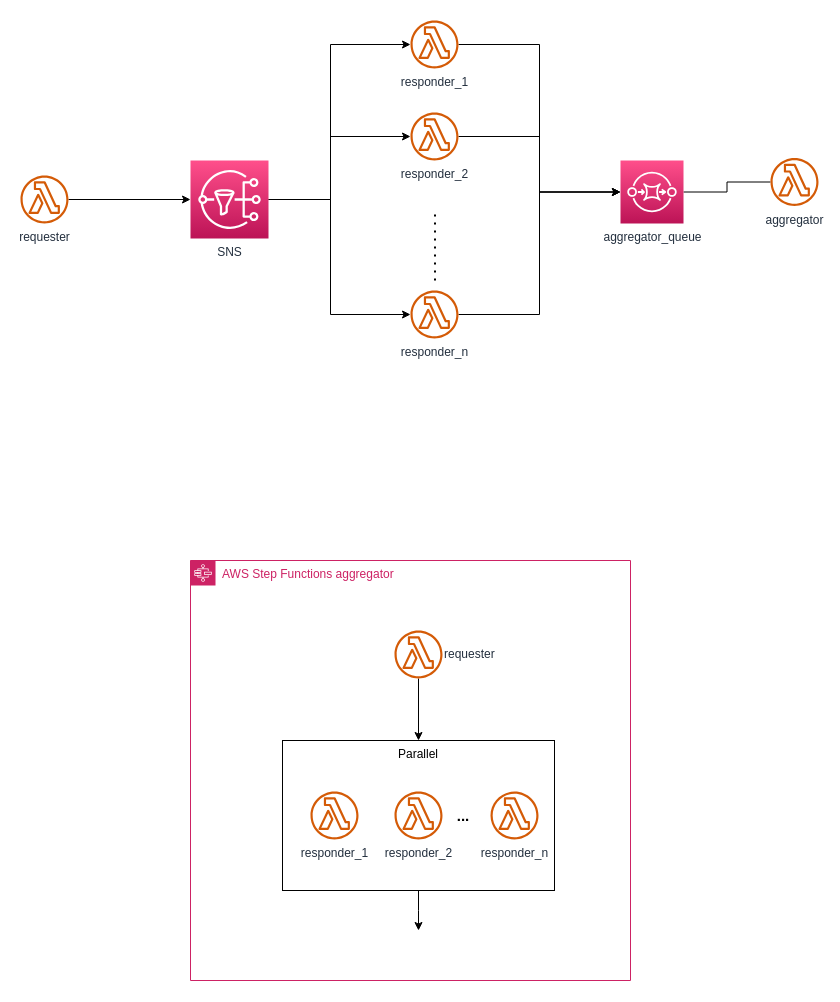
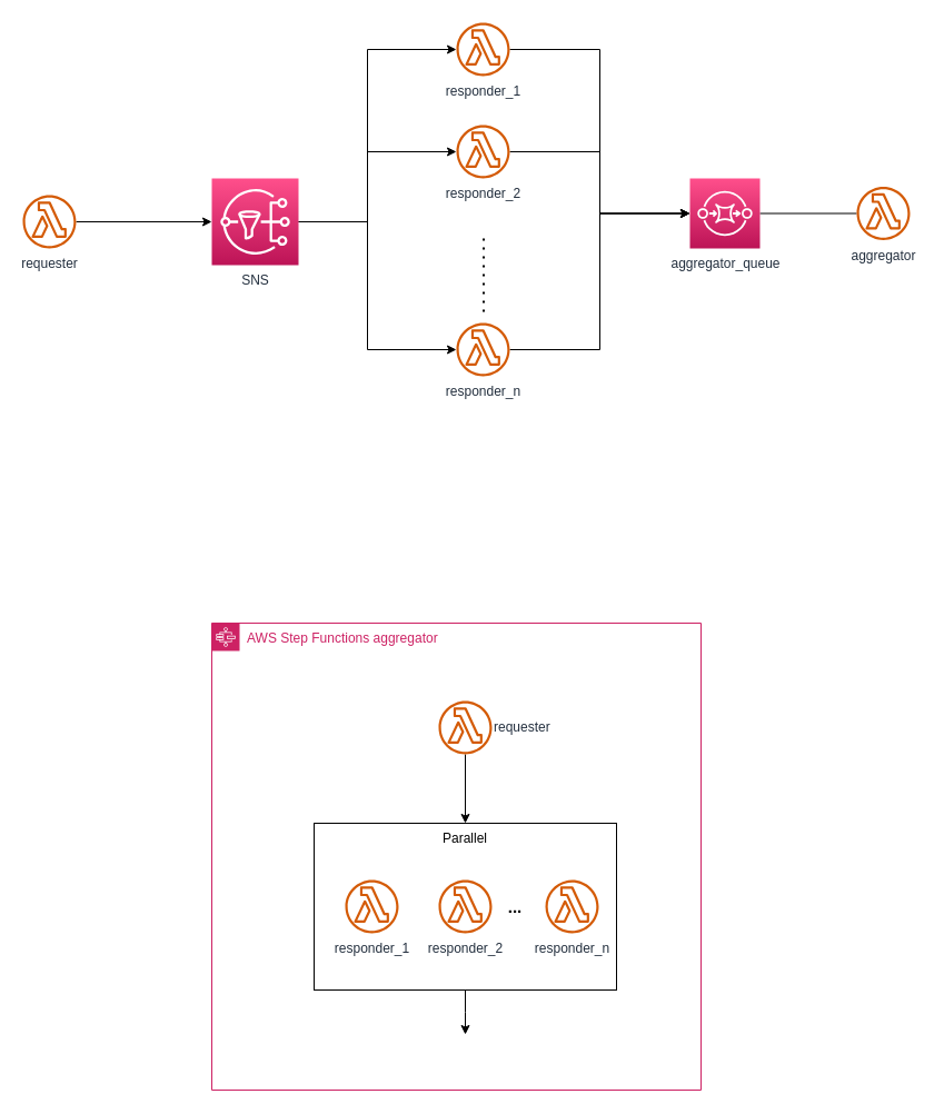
- <mxCell id="9" value="aggregator" style="sketch=0;outlineConnect=0;fontColor=#232F3E;gradientColor=none;fillColor=#D45B07;strokeColor=none;dashed=0;verticalLabelPosition=bottom;verticalAlign=top;align=center;html=1;fontSize=12;fontStyle=0;aspect=fixed;pointerEvents=1;shape=mxgraph.aws4.lambda_function;" parent="1" vertex="1"><mxGeometry x="770" y="157.5" width="48" height="48" as="geometry" /></mxCell>
+ <mxCell id="9" value="aggregator" style="sketch=0;outlineConnect=0;fontColor=#232F3E;gradientColor=none;fillColor=#D45B07;strokeColor=none;dashed=0;verticalLabelPosition=bottom;verticalAlign=top;align=center;html=1;fontSize=12;fontStyle=0;aspect=fixed;pointerEvents=1;shape=mxgraph.aws4.lambda_function;" parent="1" vertex="1"><mxGeometry x="770" y="167.5" width="48" height="48" as="geometry" /></mxCell>
